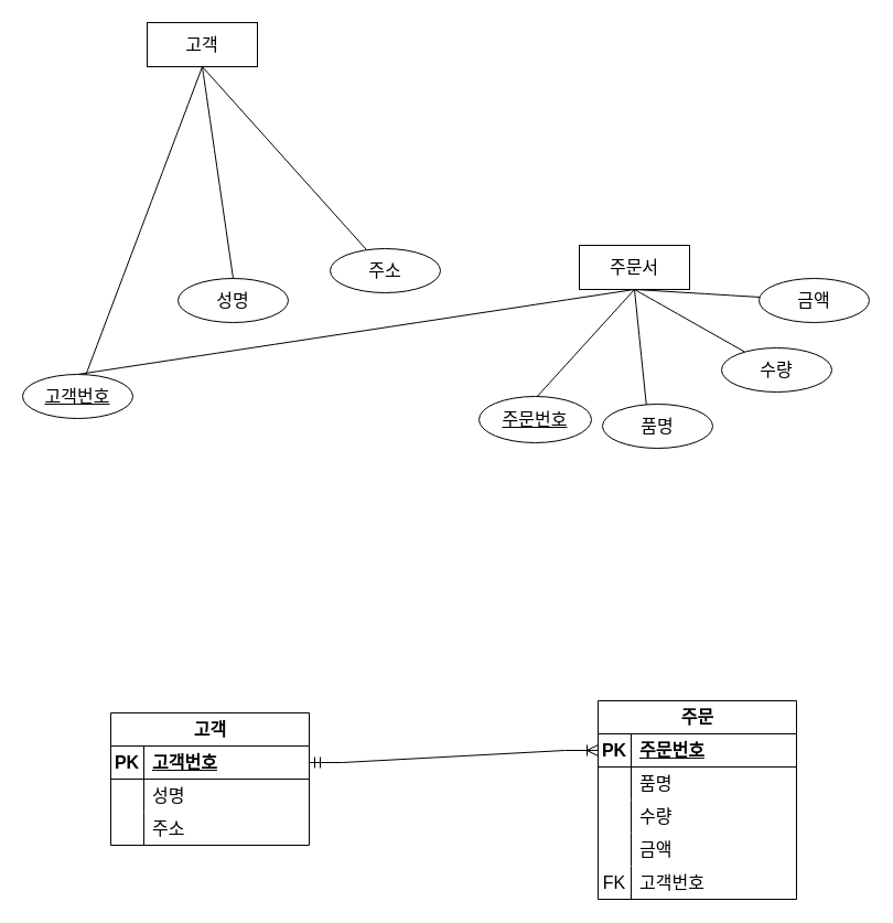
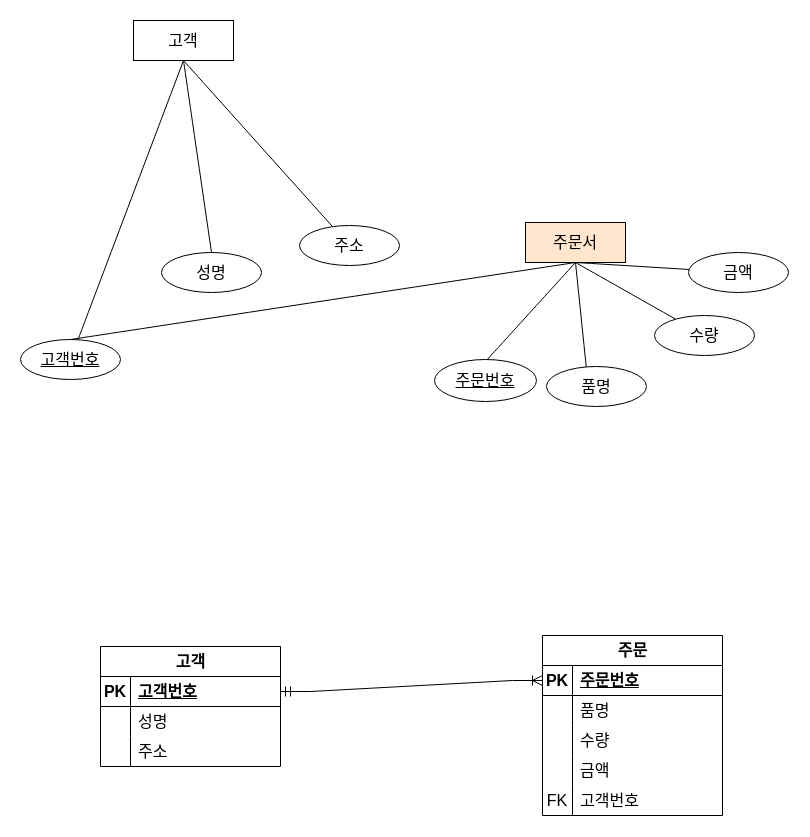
- <mxCell id="34" value="주문서" style="whiteSpace=wrap;html=1;align=center;fontSize=16;" vertex="1" parent="1"><mxGeometry x="525" y="222" width="100" height="40" as="geometry" /></mxCell>
+ <mxCell id="34" value="주문서" style="whiteSpace=wrap;html=1;align=center;fontSize=16;fillColor=#ffe6cc;" vertex="1" parent="1"><mxGeometry x="525" y="222" width="100" height="40" as="geometry" /></mxCell>
